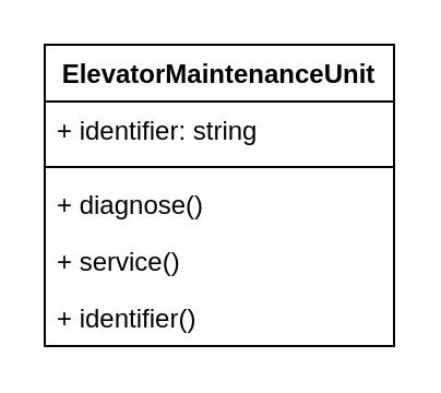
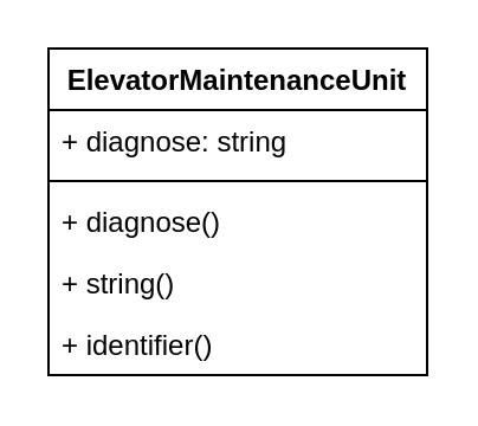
- <mxCell id="3" value="+ identifier: string" style="text;strokeColor=none;fillColor=none;align=left;verticalAlign=top;spacingLeft=4;spacingRight=4;overflow=hidden;rotatable=0;points=[[0,0.5],[1,0.5]];portConstraint=eastwest;" vertex="1" parent="2"><mxGeometry y="26" width="160" height="26" as="geometry" /></mxCell>
+ <mxCell id="3" value="+ diagnose: string" style="text;strokeColor=none;fillColor=none;align=left;verticalAlign=top;spacingLeft=4;spacingRight=4;overflow=hidden;rotatable=0;points=[[0,0.5],[1,0.5]];portConstraint=eastwest;" vertex="1" parent="2"><mxGeometry y="26" width="160" height="26" as="geometry" /></mxCell>
- <mxCell id="6" value="+ service()" style="text;strokeColor=none;fillColor=none;align=left;verticalAlign=top;spacingLeft=4;spacingRight=4;overflow=hidden;rotatable=0;points=[[0,0.5],[1,0.5]];portConstraint=eastwest;" vertex="1" parent="2"><mxGeometry y="86" width="160" height="26" as="geometry" /></mxCell>
+ <mxCell id="6" value="+ string()" style="text;strokeColor=none;fillColor=none;align=left;verticalAlign=top;spacingLeft=4;spacingRight=4;overflow=hidden;rotatable=0;points=[[0,0.5],[1,0.5]];portConstraint=eastwest;" vertex="1" parent="2"><mxGeometry y="86" width="160" height="26" as="geometry" /></mxCell>
